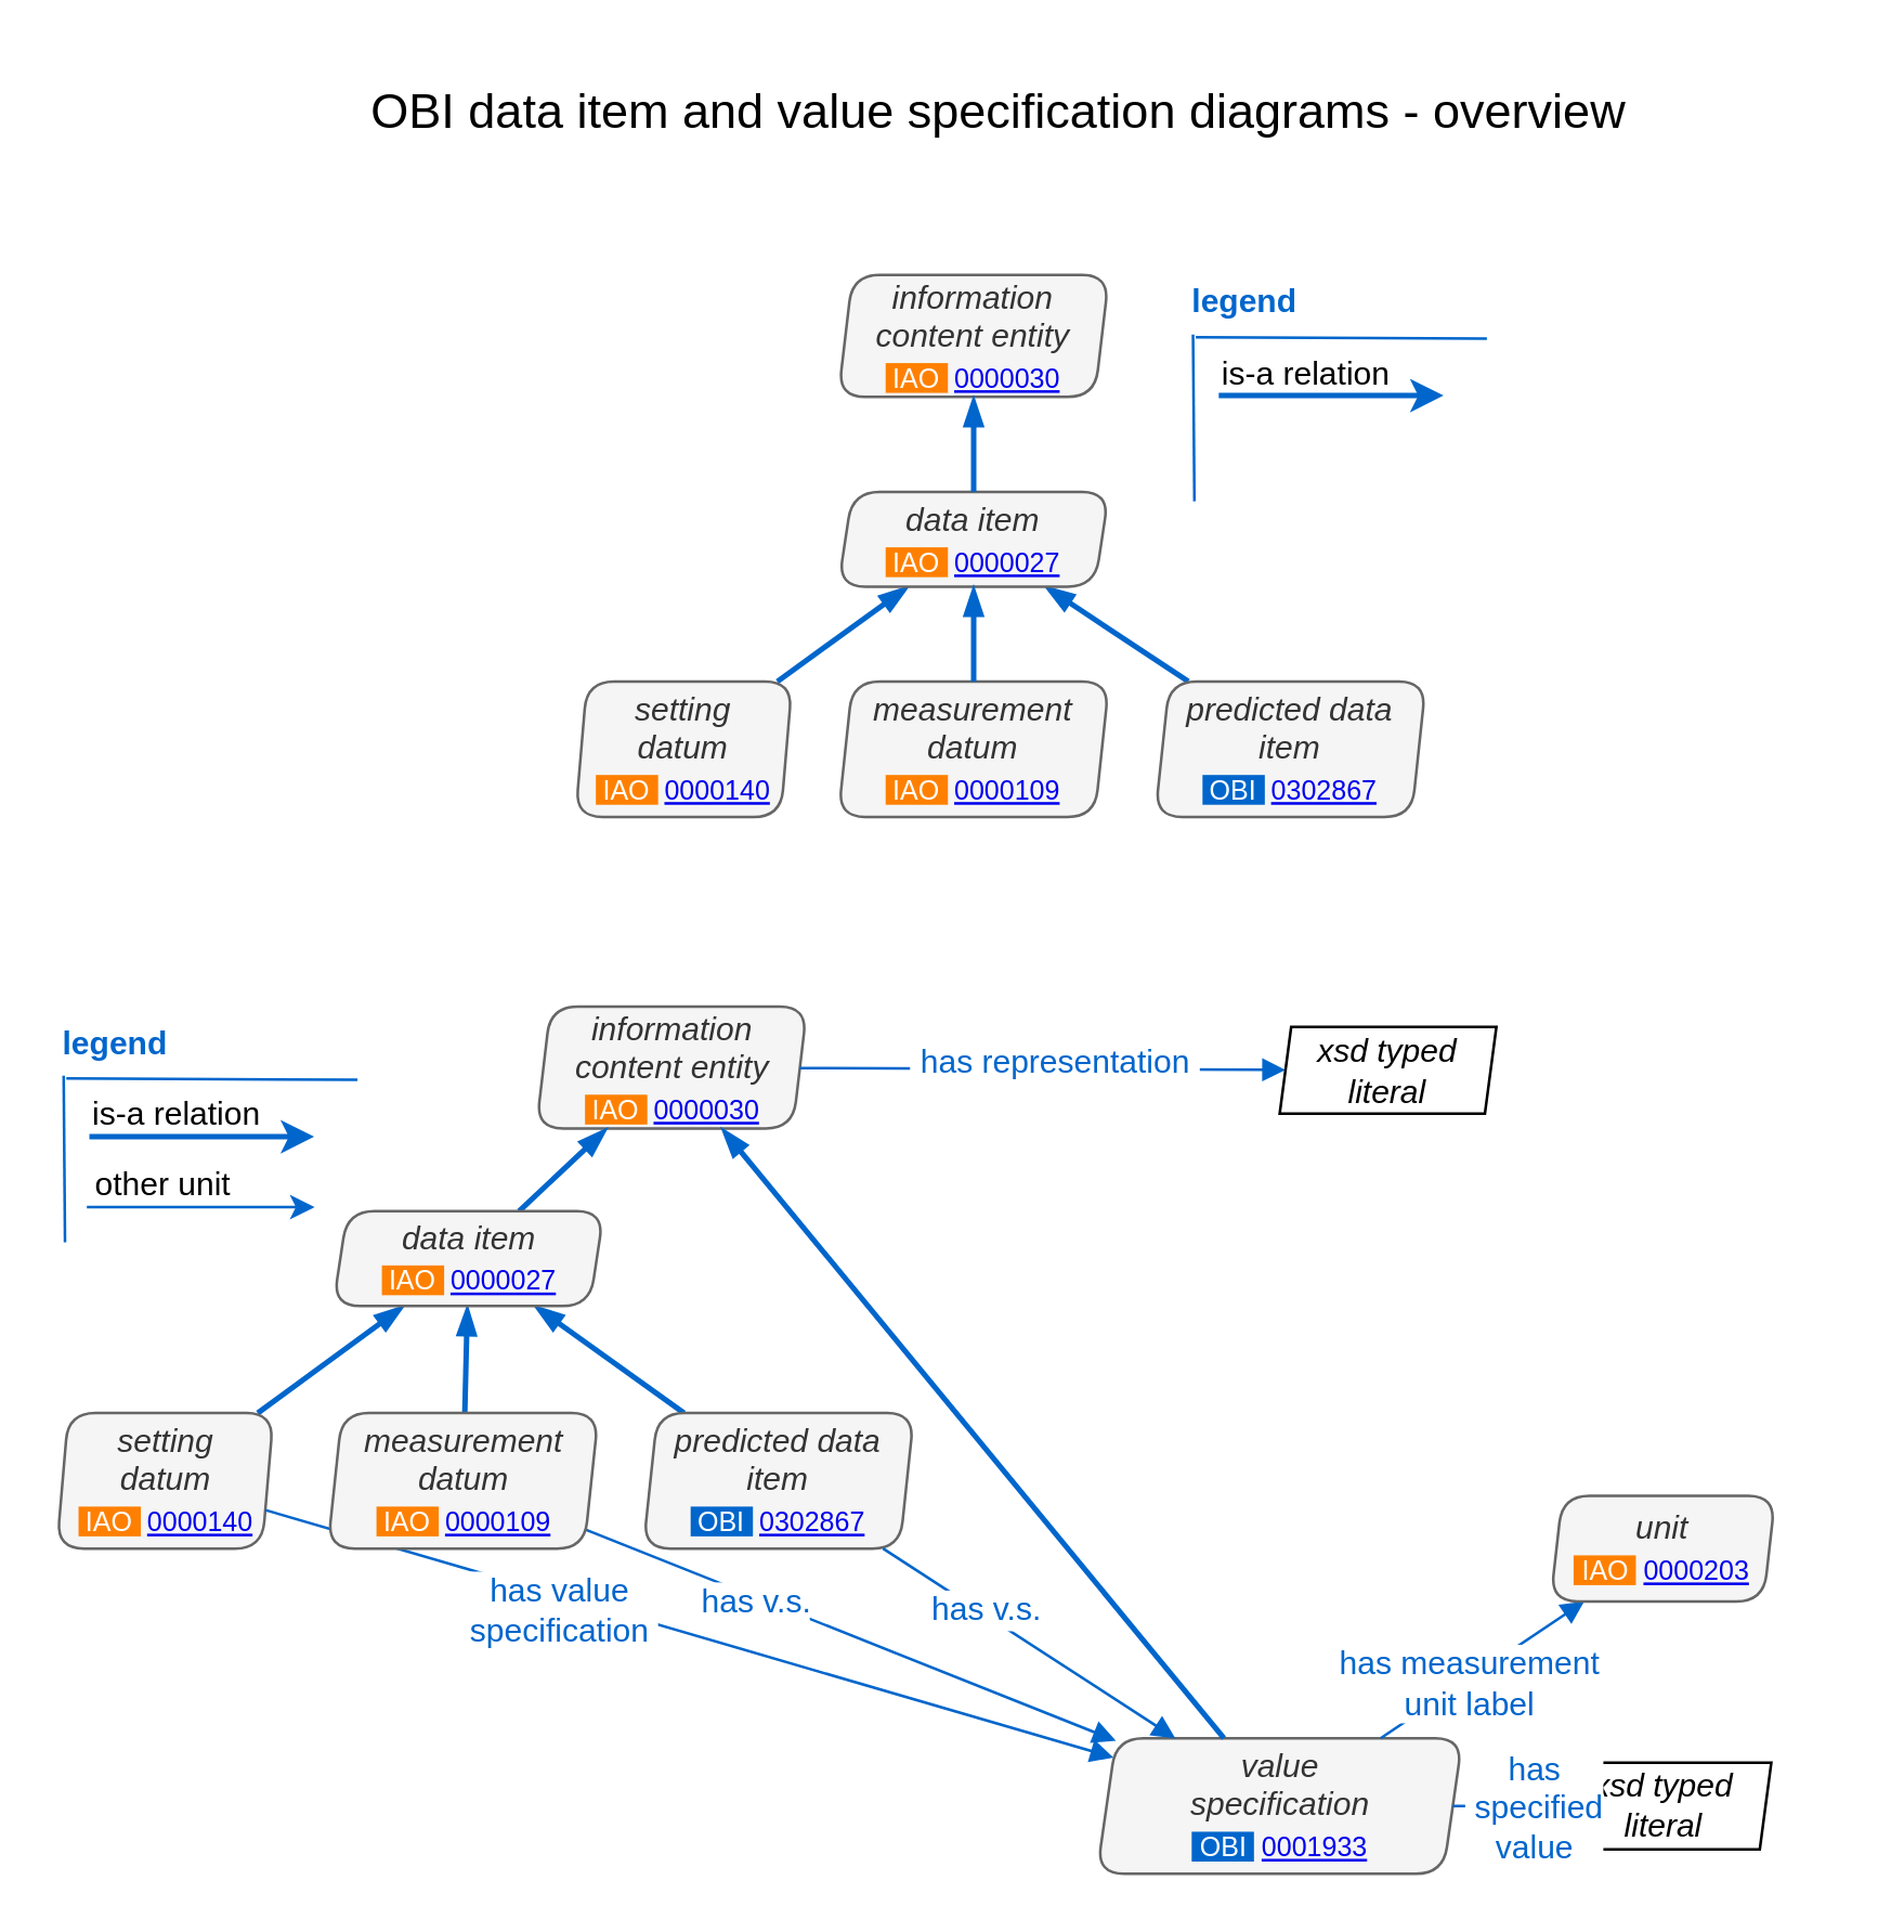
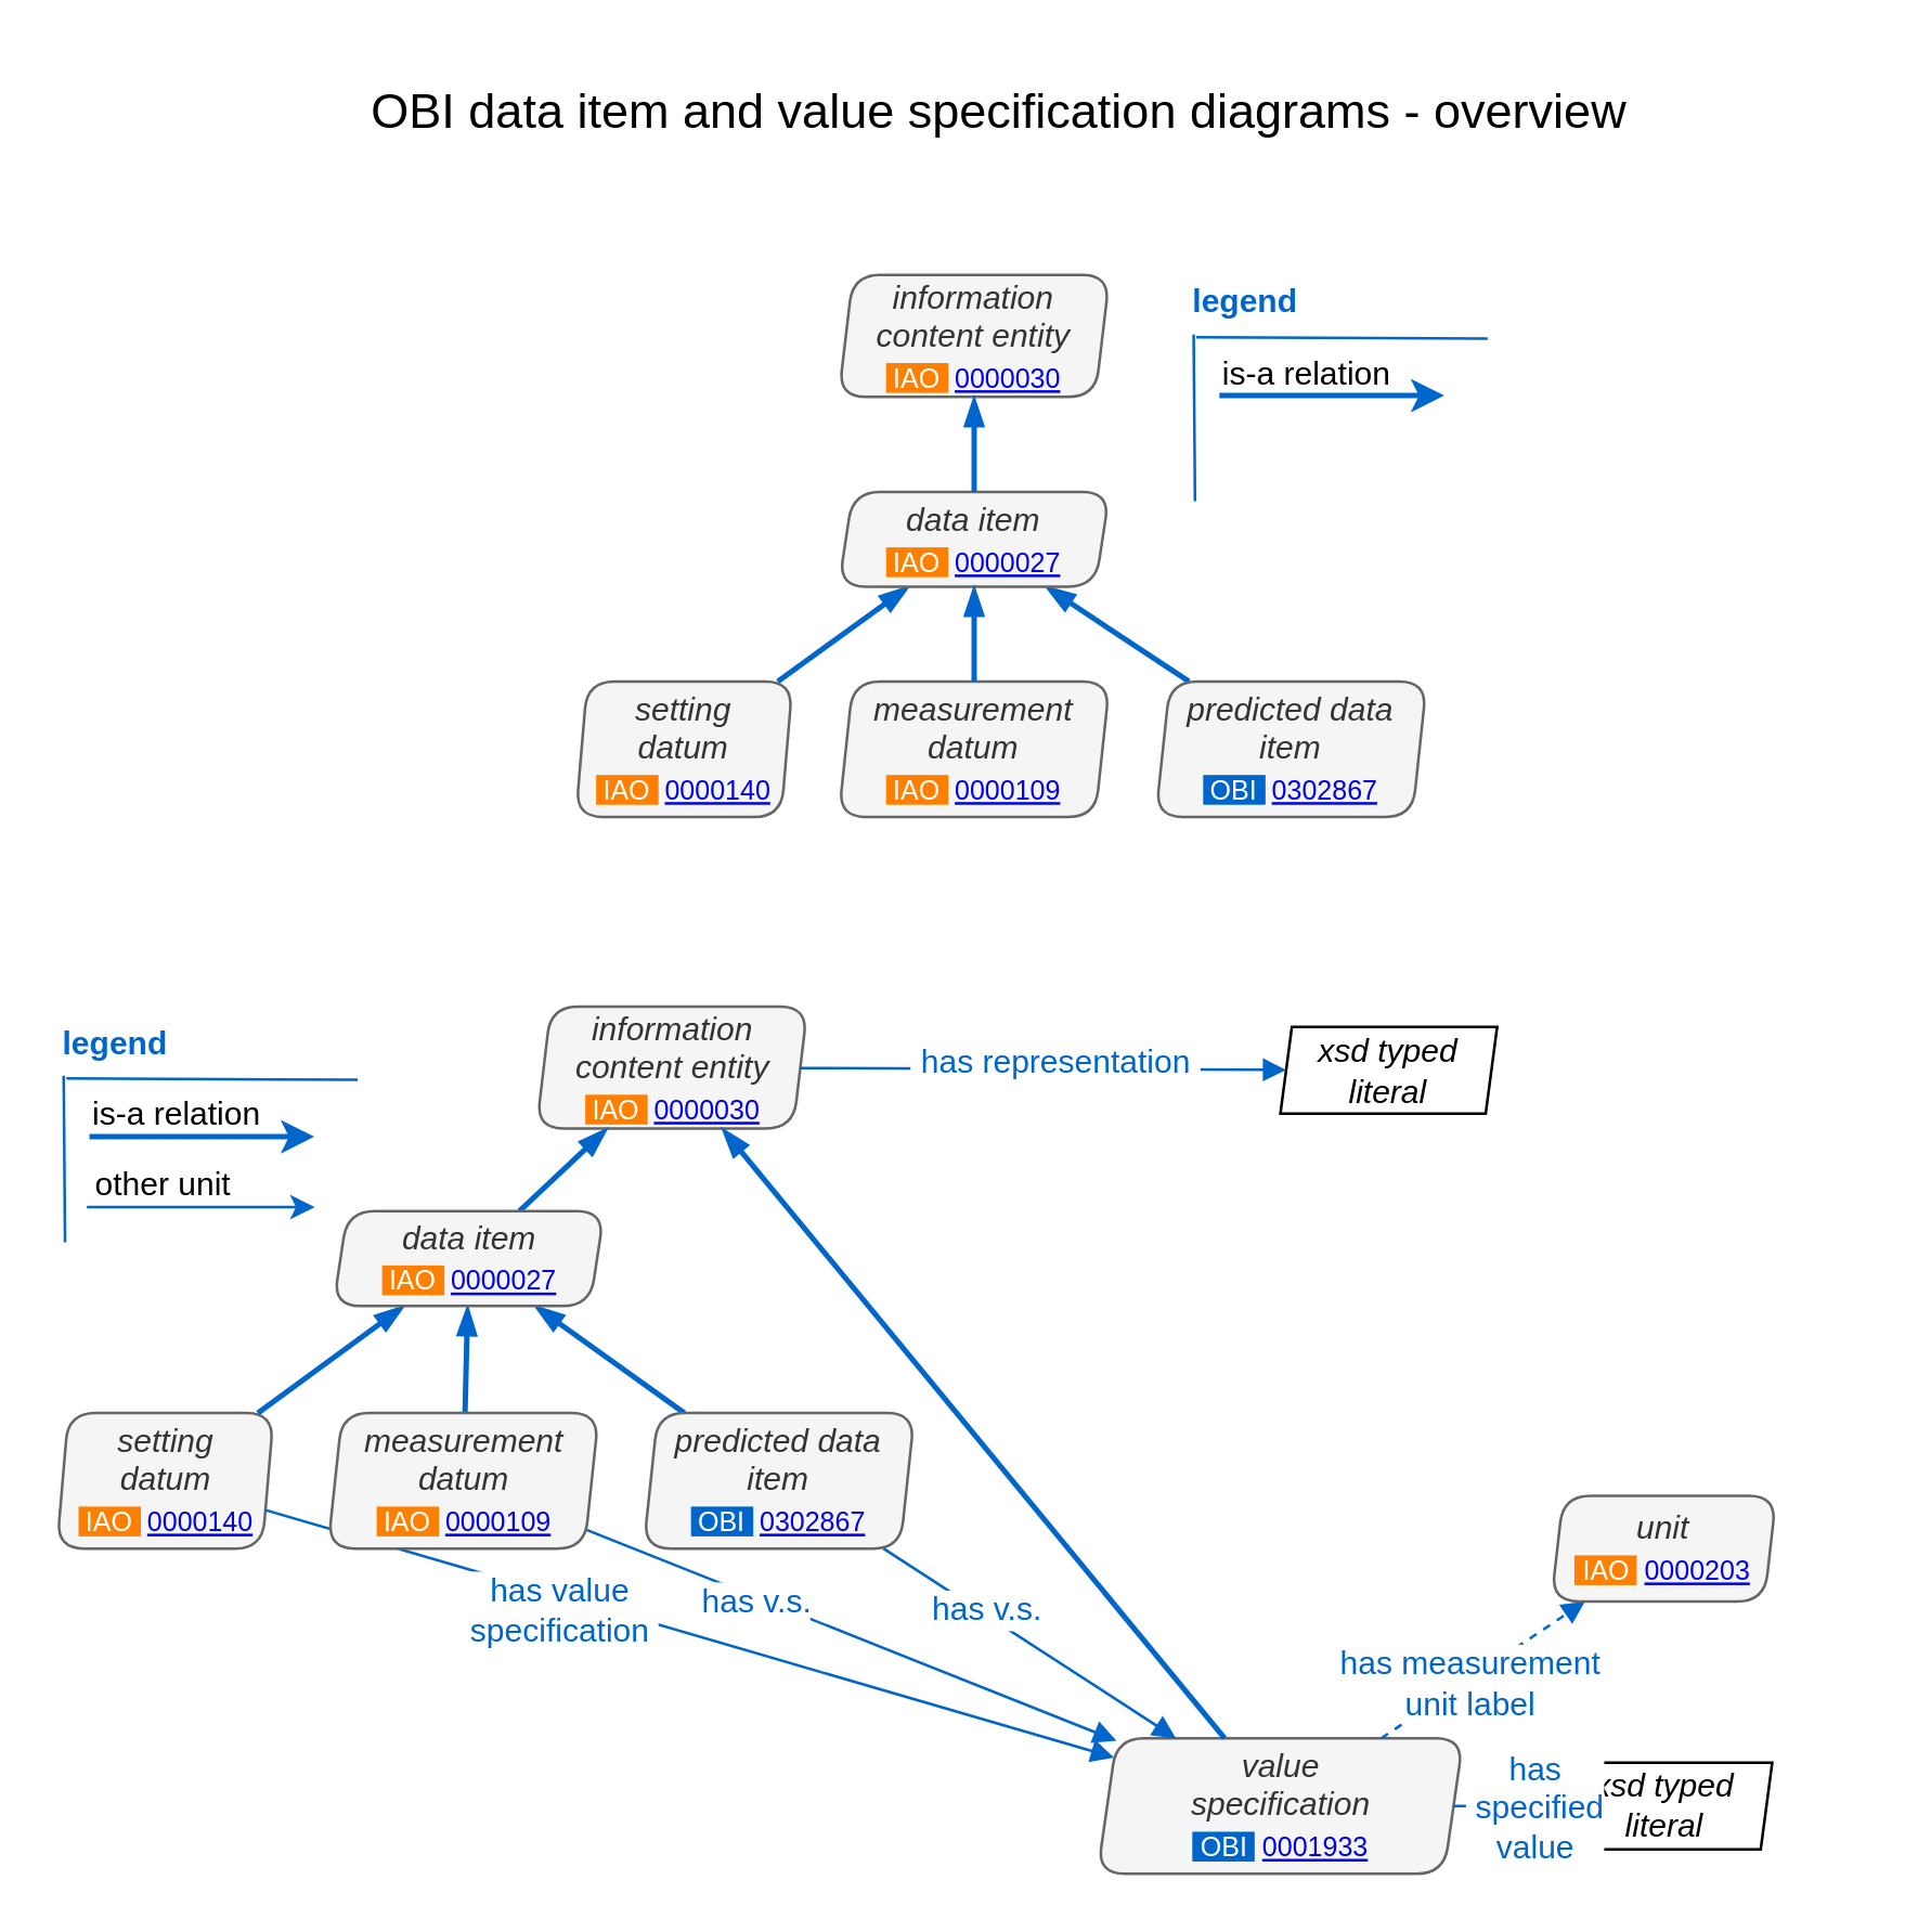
- <mxCell id="49" style="rounded=0;html=1;labelBackgroundColor=#ffffff;startArrow=none;startFill=0;endArrow=block;endFill=1;jettySize=auto;orthogonalLoop=1;strokeColor=#0066CC;strokeWidth=1;fontSize=12;fontColor=#000000;" edge="1" parent="1" source="10" target="51"><mxGeometry relative="1" as="geometry"><mxPoint x="324.5" y="716" as="sourcePoint" /><mxPoint x="420.007" y="777.5" as="targetPoint" /></mxGeometry></mxCell>
+ <mxCell id="49" style="rounded=0;html=1;labelBackgroundColor=#ffffff;startArrow=none;startFill=0;endArrow=block;endFill=1;jettySize=auto;orthogonalLoop=1;strokeColor=#0066CC;strokeWidth=1;fontSize=12;fontColor=#000000;dashed=1;" edge="1" parent="1" source="10" target="51"><mxGeometry relative="1" as="geometry"><mxPoint x="324.5" y="716" as="sourcePoint" /><mxPoint x="420.007" y="777.5" as="targetPoint" /></mxGeometry></mxCell>
